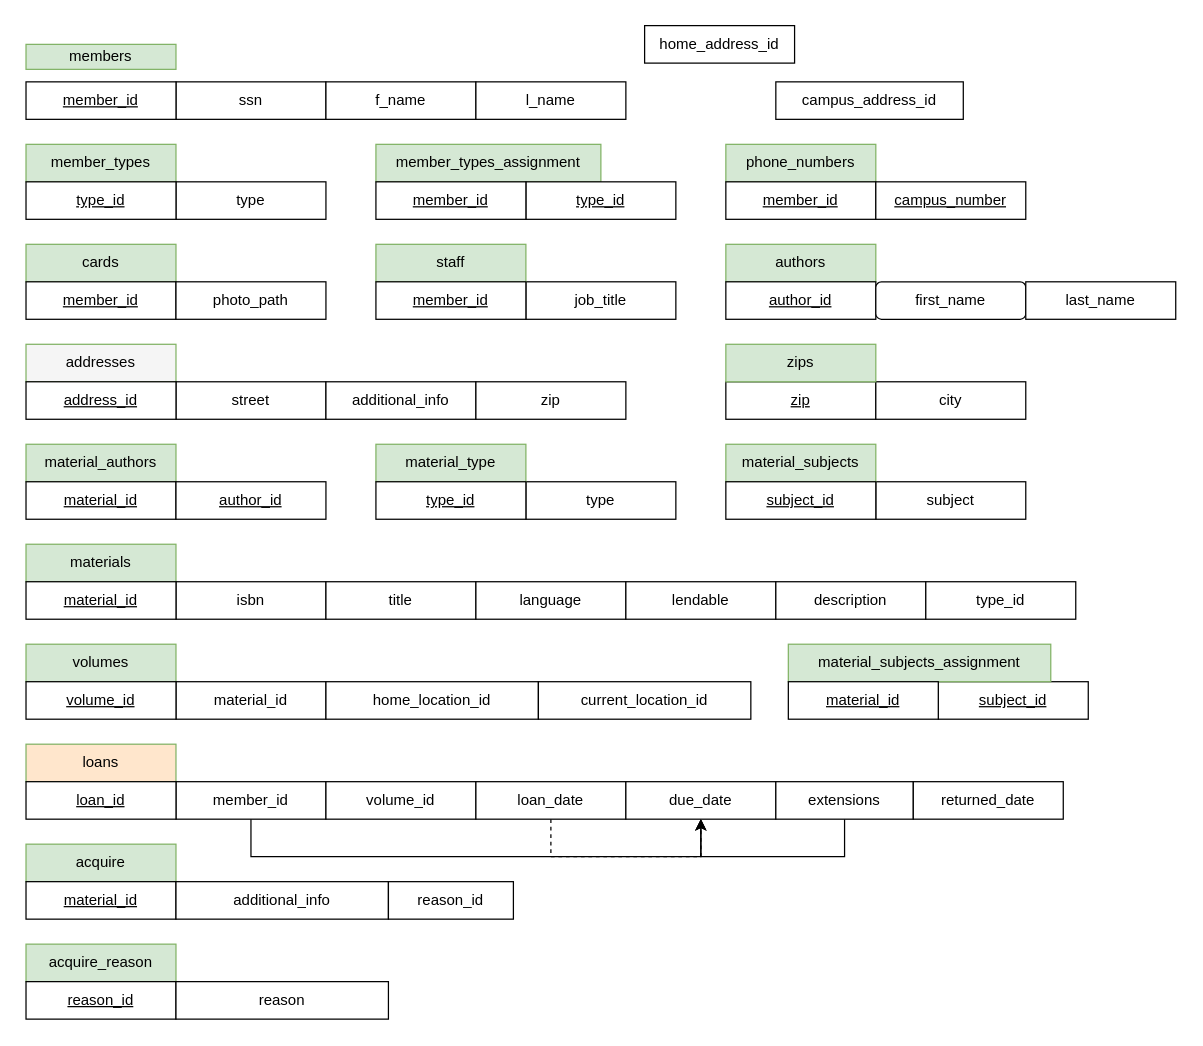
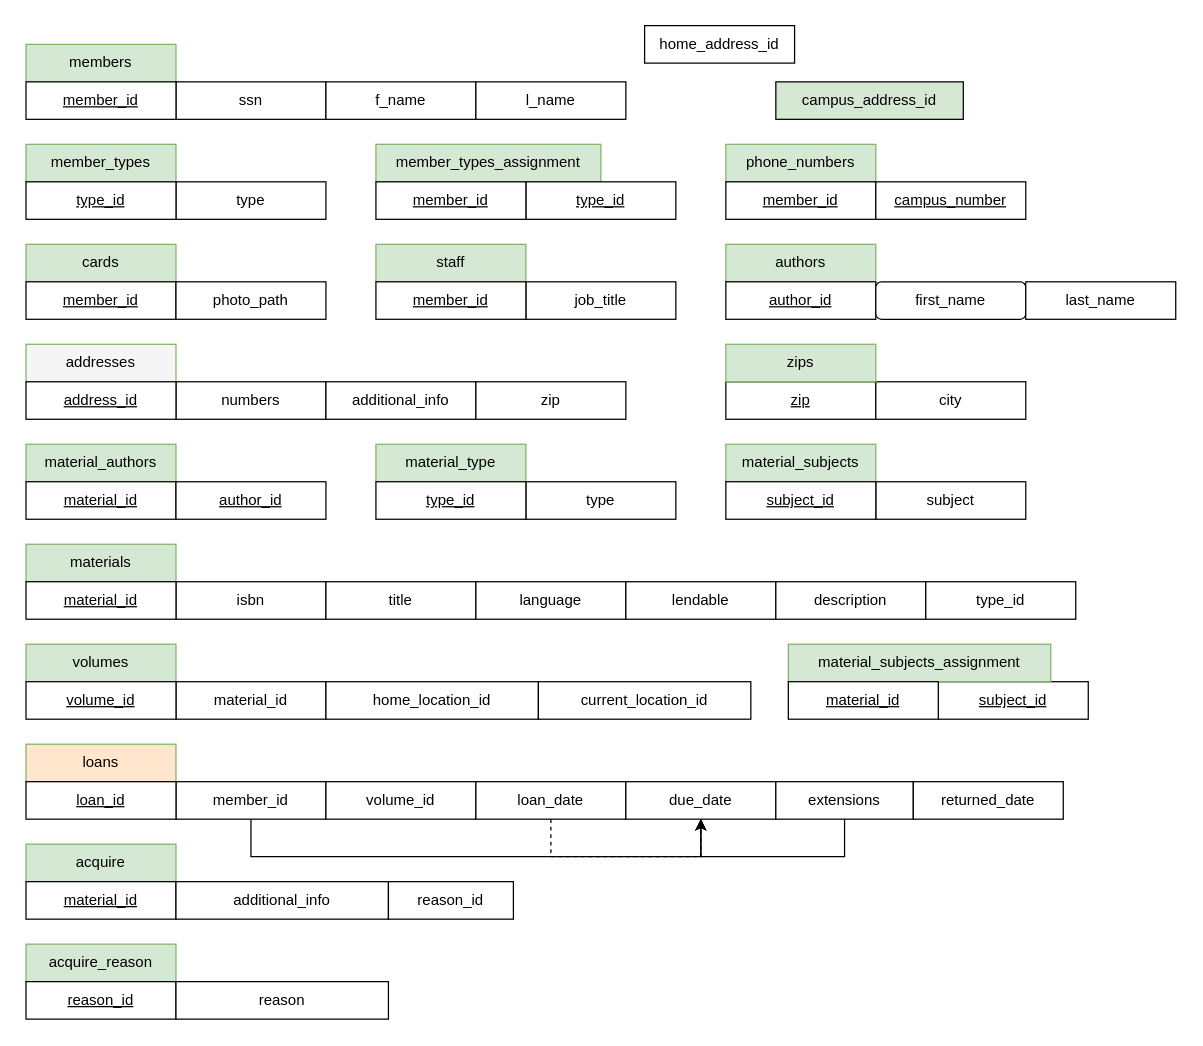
- <mxCell id="2" value="members" style="rounded=0;whiteSpace=wrap;html=1;fillColor=#d5e8d4;strokeColor=#82b366;" parent="1" vertex="1"><mxGeometry x="20" y="35" width="120" height="20" as="geometry" /></mxCell>
+ <mxCell id="2" value="members" style="rounded=0;whiteSpace=wrap;html=1;fillColor=#d5e8d4;strokeColor=#82b366;" parent="1" vertex="1"><mxGeometry x="20" y="35" width="120" height="30" as="geometry" /></mxCell>
- <mxCell id="46" value="campus_address_id" style="rounded=0;whiteSpace=wrap;html=1;" parent="1" vertex="1"><mxGeometry x="620" y="65" width="150" height="30" as="geometry" /></mxCell>
+ <mxCell id="46" value="campus_address_id" style="rounded=0;whiteSpace=wrap;html=1;fillColor=#d5e8d4;" parent="1" vertex="1"><mxGeometry x="620" y="65" width="150" height="30" as="geometry" /></mxCell>
- <mxCell id="13" value="street" style="rounded=0;whiteSpace=wrap;html=1;" parent="1" vertex="1"><mxGeometry x="140" y="305" width="120" height="30" as="geometry" /></mxCell>
+ <mxCell id="13" value="numbers" style="rounded=0;whiteSpace=wrap;html=1;" parent="1" vertex="1"><mxGeometry x="140" y="305" width="120" height="30" as="geometry" /></mxCell>
